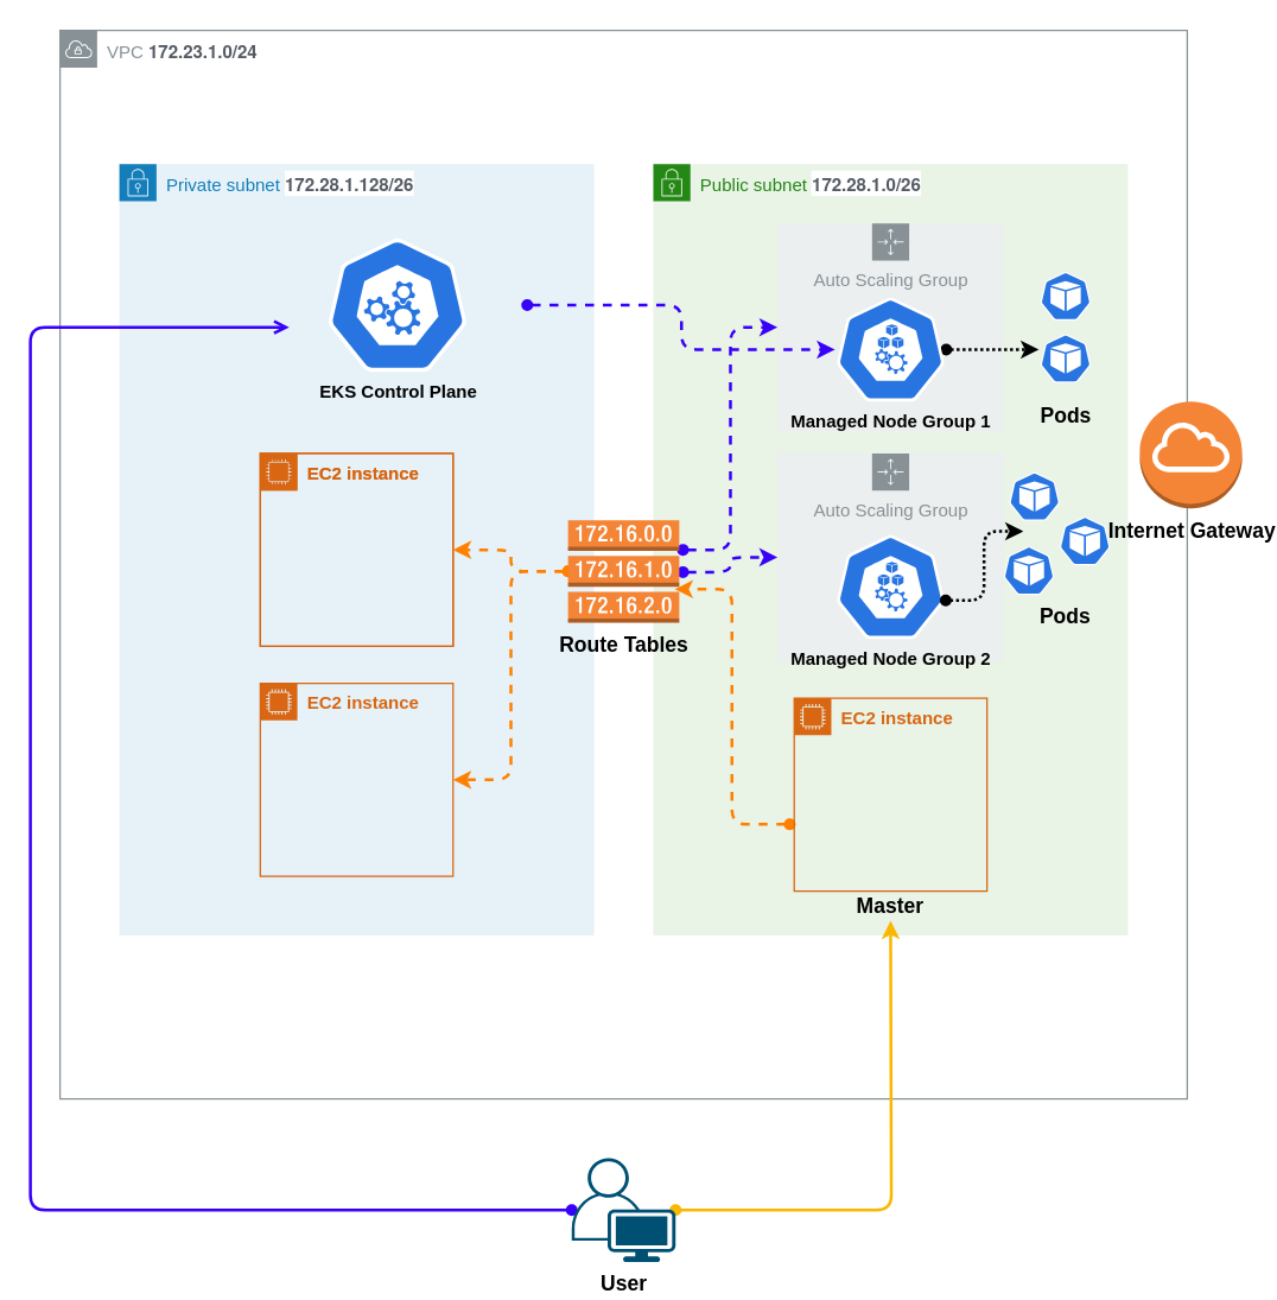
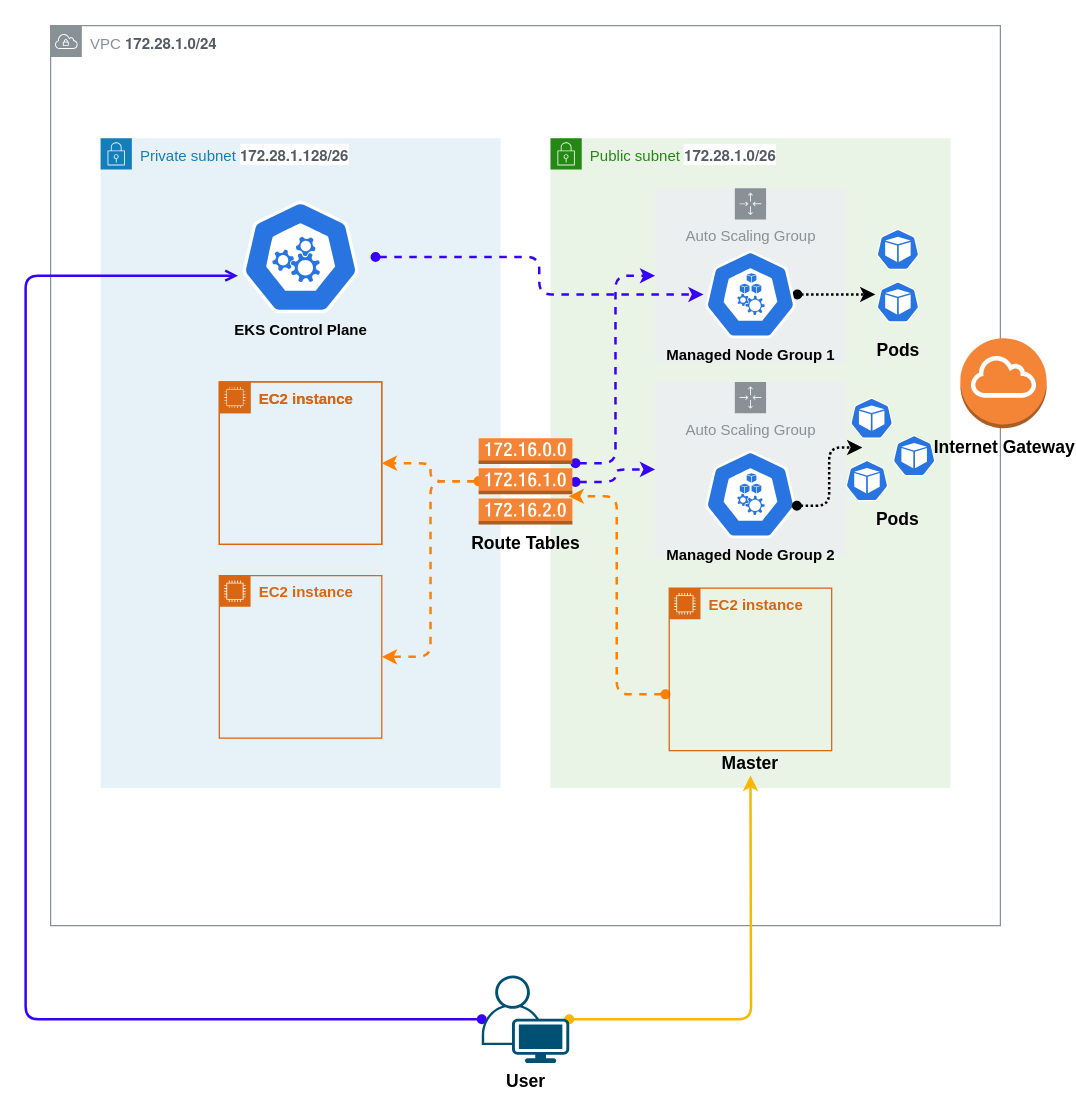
- <mxCell id="2" value="VPC&amp;nbsp;&lt;span style=&quot;color: rgb(84, 91, 100); font-family: &amp;quot;Amazon Ember&amp;quot;, &amp;quot;Helvetica Neue&amp;quot;, Roboto, Arial, sans-serif; background-color: rgb(255, 255, 255);&quot;&gt;&lt;b&gt;172.23.1.0/24&lt;/b&gt;&lt;/span&gt;" style="sketch=0;outlineConnect=0;gradientColor=none;html=1;whiteSpace=wrap;fontSize=12;fontStyle=0;shape=mxgraph.aws4.group;grIcon=mxgraph.aws4.group_vpc;strokeColor=#879196;fillColor=none;verticalAlign=top;align=left;spacingLeft=30;fontColor=#879196;dashed=0;" vertex="1" parent="1"><mxGeometry x="40" y="20" width="760" height="720" as="geometry" /></mxCell>
+ <mxCell id="2" value="VPC&amp;nbsp;&lt;span style=&quot;color: rgb(84, 91, 100); font-family: &amp;quot;Amazon Ember&amp;quot;, &amp;quot;Helvetica Neue&amp;quot;, Roboto, Arial, sans-serif; background-color: rgb(255, 255, 255);&quot;&gt;&lt;b&gt;172.28.1.0/24&lt;/b&gt;&lt;/span&gt;" style="sketch=0;outlineConnect=0;gradientColor=none;html=1;whiteSpace=wrap;fontSize=12;fontStyle=0;shape=mxgraph.aws4.group;grIcon=mxgraph.aws4.group_vpc;strokeColor=#879196;fillColor=none;verticalAlign=top;align=left;spacingLeft=30;fontColor=#879196;dashed=0;" vertex="1" parent="1"><mxGeometry x="40" y="20" width="760" height="720" as="geometry" /></mxCell>
- <mxCell id="4" value="&lt;b&gt;EKS Control Plane&lt;/b&gt;" style="sketch=0;html=1;dashed=0;whitespace=wrap;fillColor=#2875E2;strokeColor=#ffffff;points=[[0.005,0.63,0],[0.1,0.2,0],[0.9,0.2,0],[0.5,0,0],[0.995,0.63,0],[0.72,0.99,0],[0.5,1,0],[0.28,0.99,0]];verticalLabelPosition=bottom;align=center;verticalAlign=top;shape=mxgraph.kubernetes.icon;prIcon=master" vertex="1" parent="3"><mxGeometry x="100" y="50" width="175" height="90" as="geometry" /></mxCell>
+ <mxCell id="4" value="&lt;b&gt;EKS Control Plane&lt;/b&gt;" style="sketch=0;html=1;dashed=0;whitespace=wrap;fillColor=#2875E2;strokeColor=#ffffff;points=[[0.005,0.63,0],[0.1,0.2,0],[0.9,0.2,0],[0.5,0,0],[0.995,0.63,0],[0.72,0.99,0],[0.5,1,0],[0.28,0.99,0]];verticalLabelPosition=bottom;align=center;verticalAlign=top;shape=mxgraph.kubernetes.icon;prIcon=master" vertex="1" parent="3"><mxGeometry x="100" y="50" width="120" height="90" as="geometry" /></mxCell>
